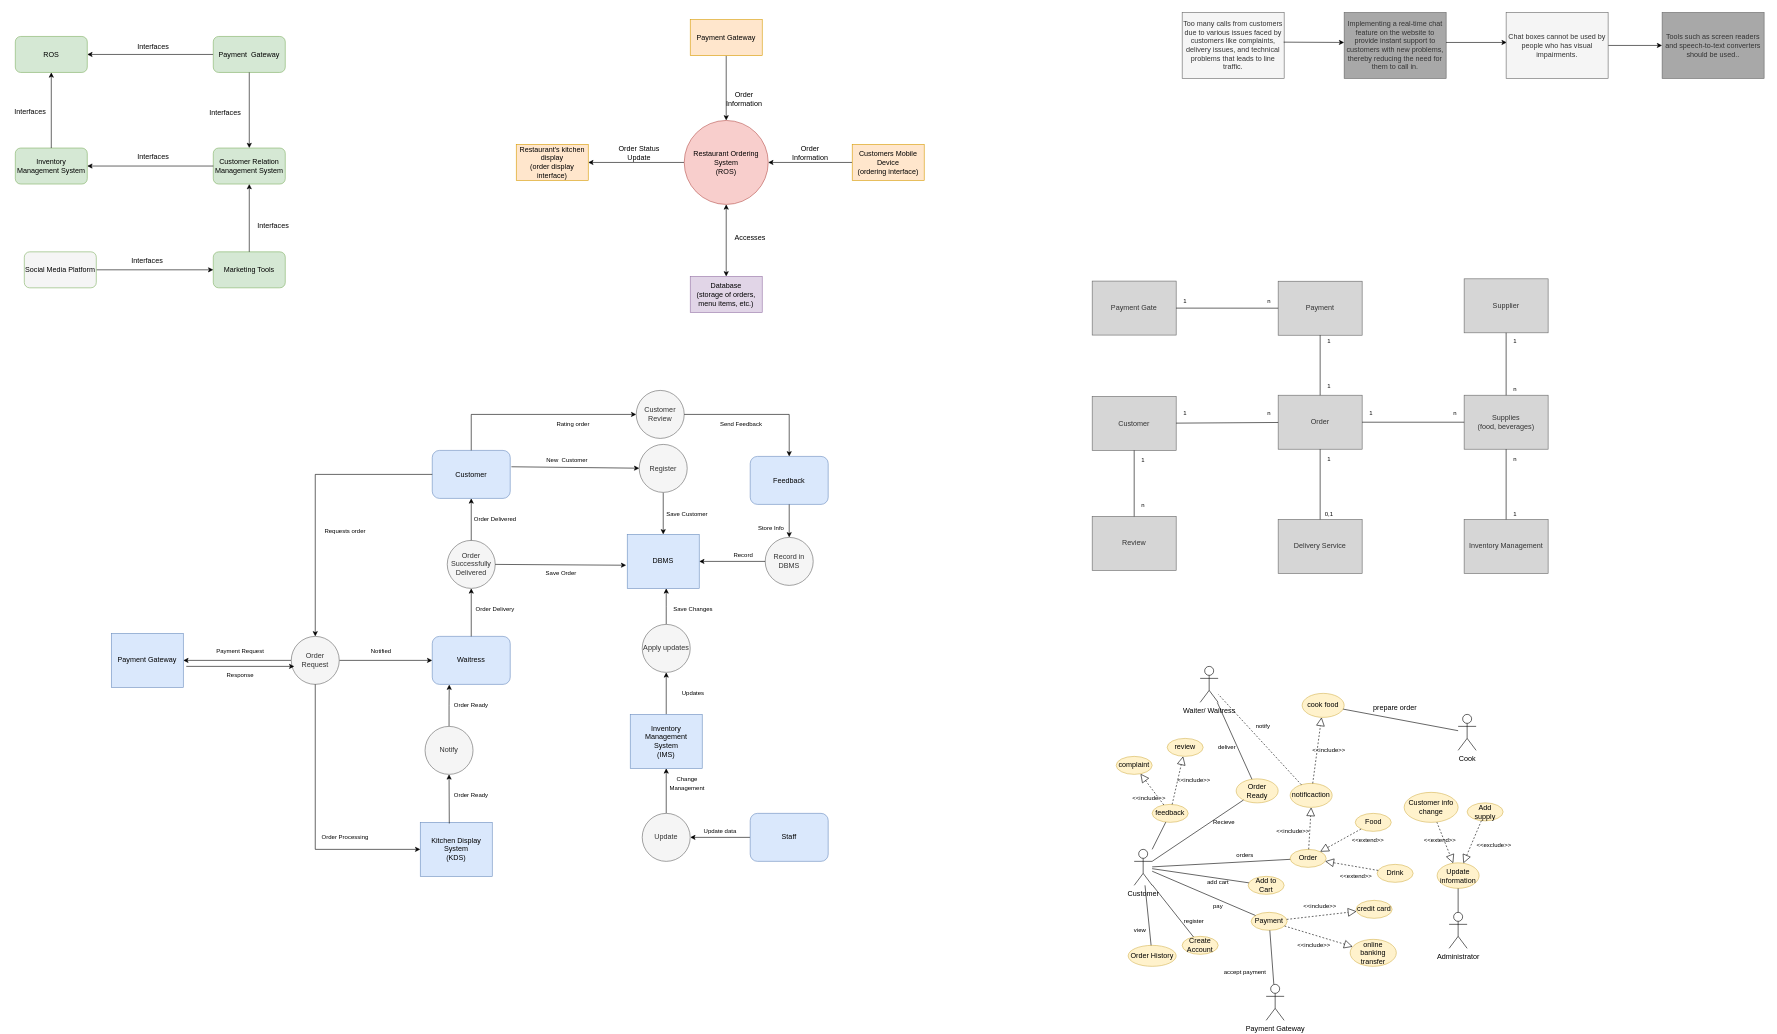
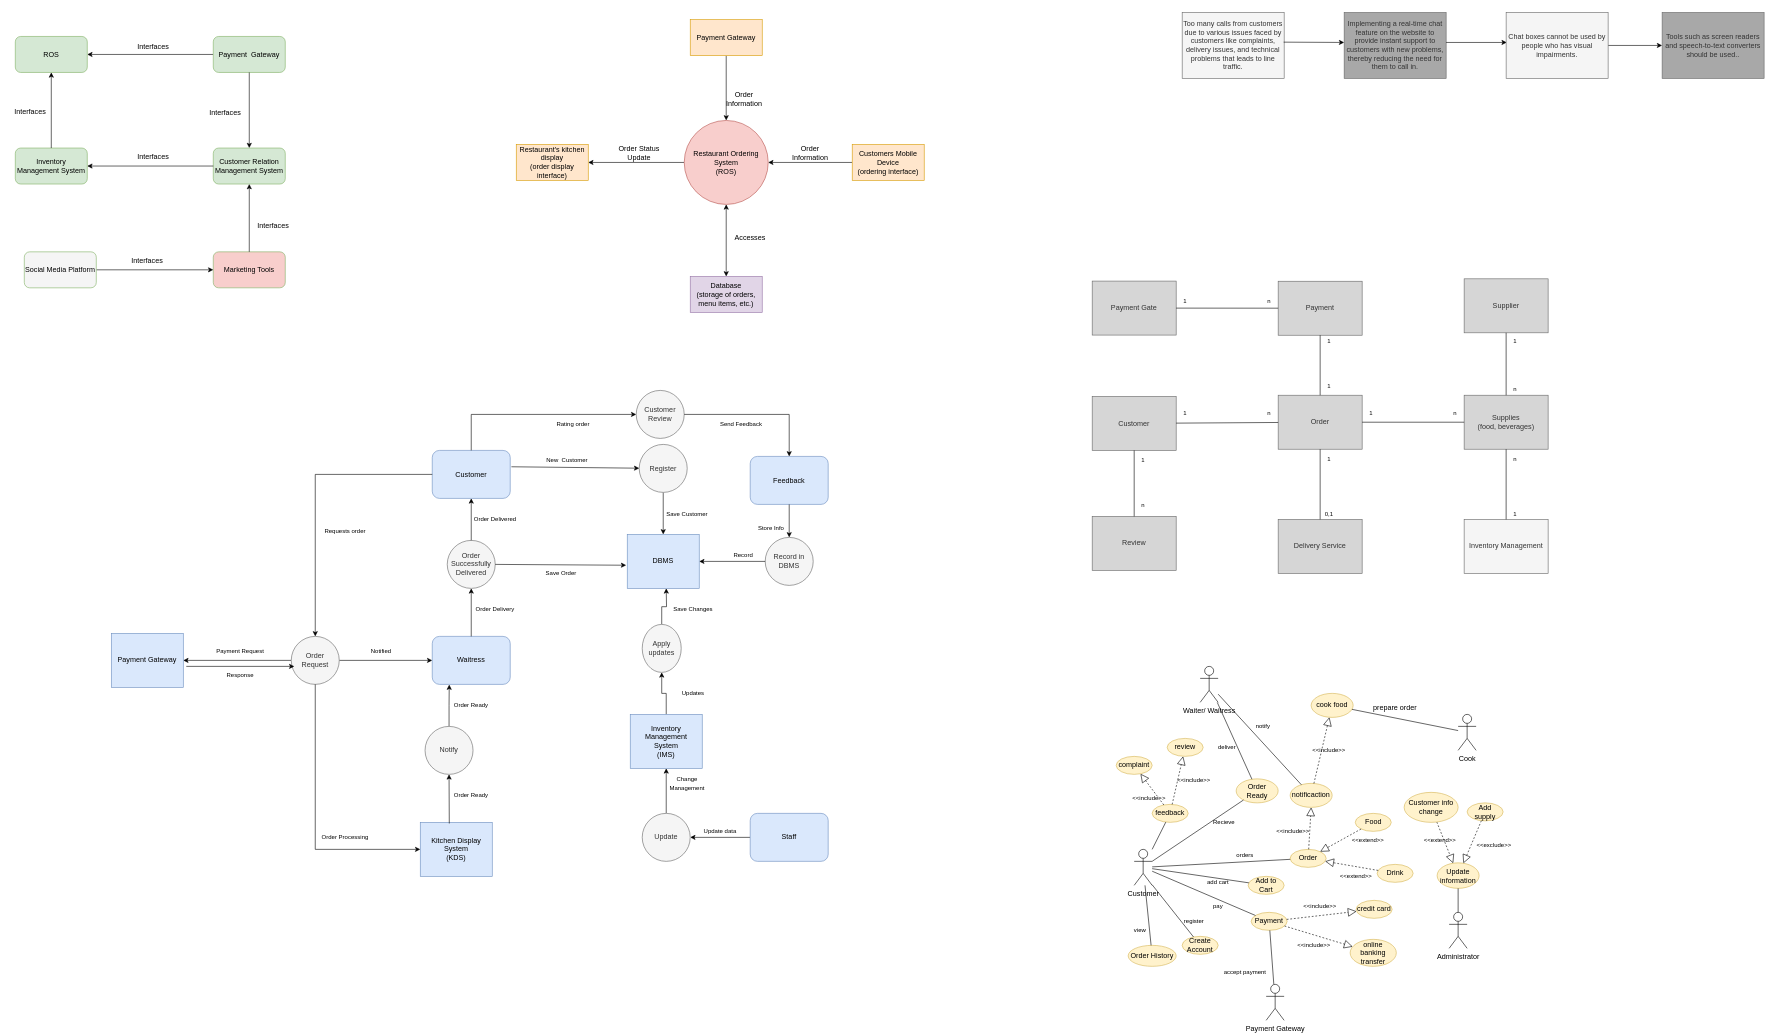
- <mxCell id="14" value="Marketing Tools" style="rounded=1;whiteSpace=wrap;html=1;fillColor=#d5e8d4;strokeColor=#82b366;" parent="1" vertex="1"><mxGeometry x="355" y="419" width="120" height="60" as="geometry" /></mxCell>
+ <mxCell id="14" value="Marketing Tools" style="rounded=1;whiteSpace=wrap;html=1;fillColor=#f8cecc;strokeColor=#82b366;" parent="1" vertex="1"><mxGeometry x="355" y="419" width="120" height="60" as="geometry" /></mxCell>
- <mxCell id="117" value="Inventory Management" style="rounded=0;whiteSpace=wrap;html=1;fillColor=#D6D6D6;fontColor=#333333;strokeColor=#666666;" parent="1" vertex="1"><mxGeometry x="2440" y="865" width="140" height="90" as="geometry" /></mxCell>
+ <mxCell id="117" value="Inventory Management" style="rounded=0;whiteSpace=wrap;html=1;fillColor=#f5f5f5;fontColor=#333333;strokeColor=#666666;" parent="1" vertex="1"><mxGeometry x="2440" y="865" width="140" height="90" as="geometry" /></mxCell>
- <mxCell id="75" value="Apply updates" style="ellipse;whiteSpace=wrap;html=1;aspect=fixed;fillColor=#f5f5f5;fontColor=#333333;strokeColor=#666666;" parent="1" vertex="1"><mxGeometry x="1070" y="1040" width="80" height="80" as="geometry" /></mxCell>
+ <mxCell id="75" value="Apply updates" style="ellipse;whiteSpace=wrap;html=1;aspect=fixed;fillColor=#f5f5f5;fontColor=#333333;strokeColor=#666666;" parent="1" vertex="1"><mxGeometry x="1070" y="1040" width="65" height="80" as="geometry" /></mxCell>
- <mxCell id="144" value="cook food" style="ellipse;whiteSpace=wrap;html=1;fillColor=#fff2cc;strokeColor=#d6b656;" parent="1" vertex="1"><mxGeometry x="2170" y="1155" width="70" height="40" as="geometry" /></mxCell>
+ <mxCell id="144" value="cook food" style="ellipse;whiteSpace=wrap;html=1;fillColor=#fff2cc;strokeColor=#d6b656;" parent="1" vertex="1"><mxGeometry x="2185" y="1155" width="70" height="40" as="geometry" /></mxCell>
- <mxCell id="143" value="" style="endArrow=none;html=1;rounded=0;dashed=1;" parent="1" source="142" target="129" edge="1"><mxGeometry width="50" height="50" relative="1" as="geometry"><mxPoint x="2161" y="1410" as="sourcePoint" /><mxPoint x="2164" y="1340" as="targetPoint" /></mxGeometry></mxCell>
+ <mxCell id="143" value="" style="endArrow=none;html=1;rounded=0;" parent="1" source="142" target="129" edge="1"><mxGeometry width="50" height="50" relative="1" as="geometry"><mxPoint x="2161" y="1410" as="sourcePoint" /><mxPoint x="2164" y="1340" as="targetPoint" /></mxGeometry></mxCell>
